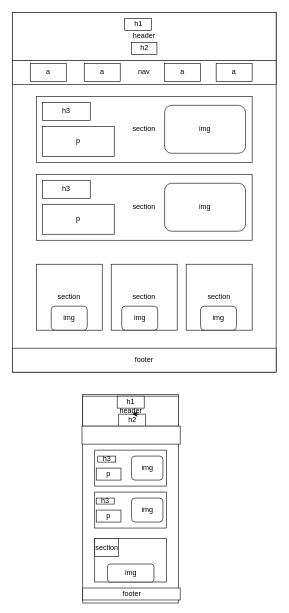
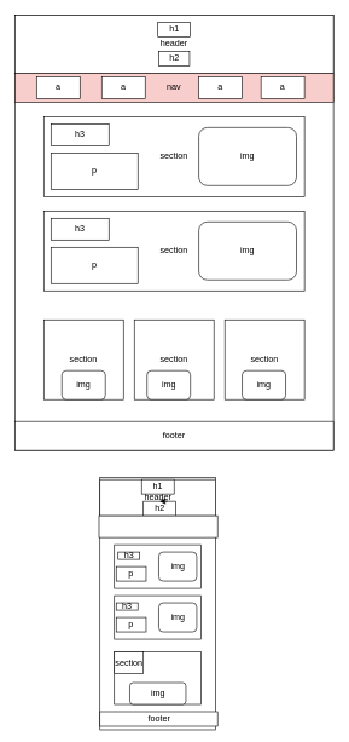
- <mxCell id="13" value="h1" style="rounded=0;whiteSpace=wrap;html=1;" vertex="1" parent="1"><mxGeometry x="207.5" y="30" width="45" height="20" as="geometry" /></mxCell>
+ <mxCell id="13" value="h1" style="rounded=0;whiteSpace=wrap;html=1;" vertex="1" parent="1"><mxGeometry x="217.5" y="30" width="45" height="20" as="geometry" /></mxCell>
- <mxCell id="6" value="nav" style="rounded=0;whiteSpace=wrap;html=1;" vertex="1" parent="1"><mxGeometry x="20" y="100" width="440" height="40" as="geometry" /></mxCell>
+ <mxCell id="6" value="nav" style="rounded=0;whiteSpace=wrap;html=1;fillColor=#f8cecc;" vertex="1" parent="1"><mxGeometry x="20" y="100" width="440" height="40" as="geometry" /></mxCell>
